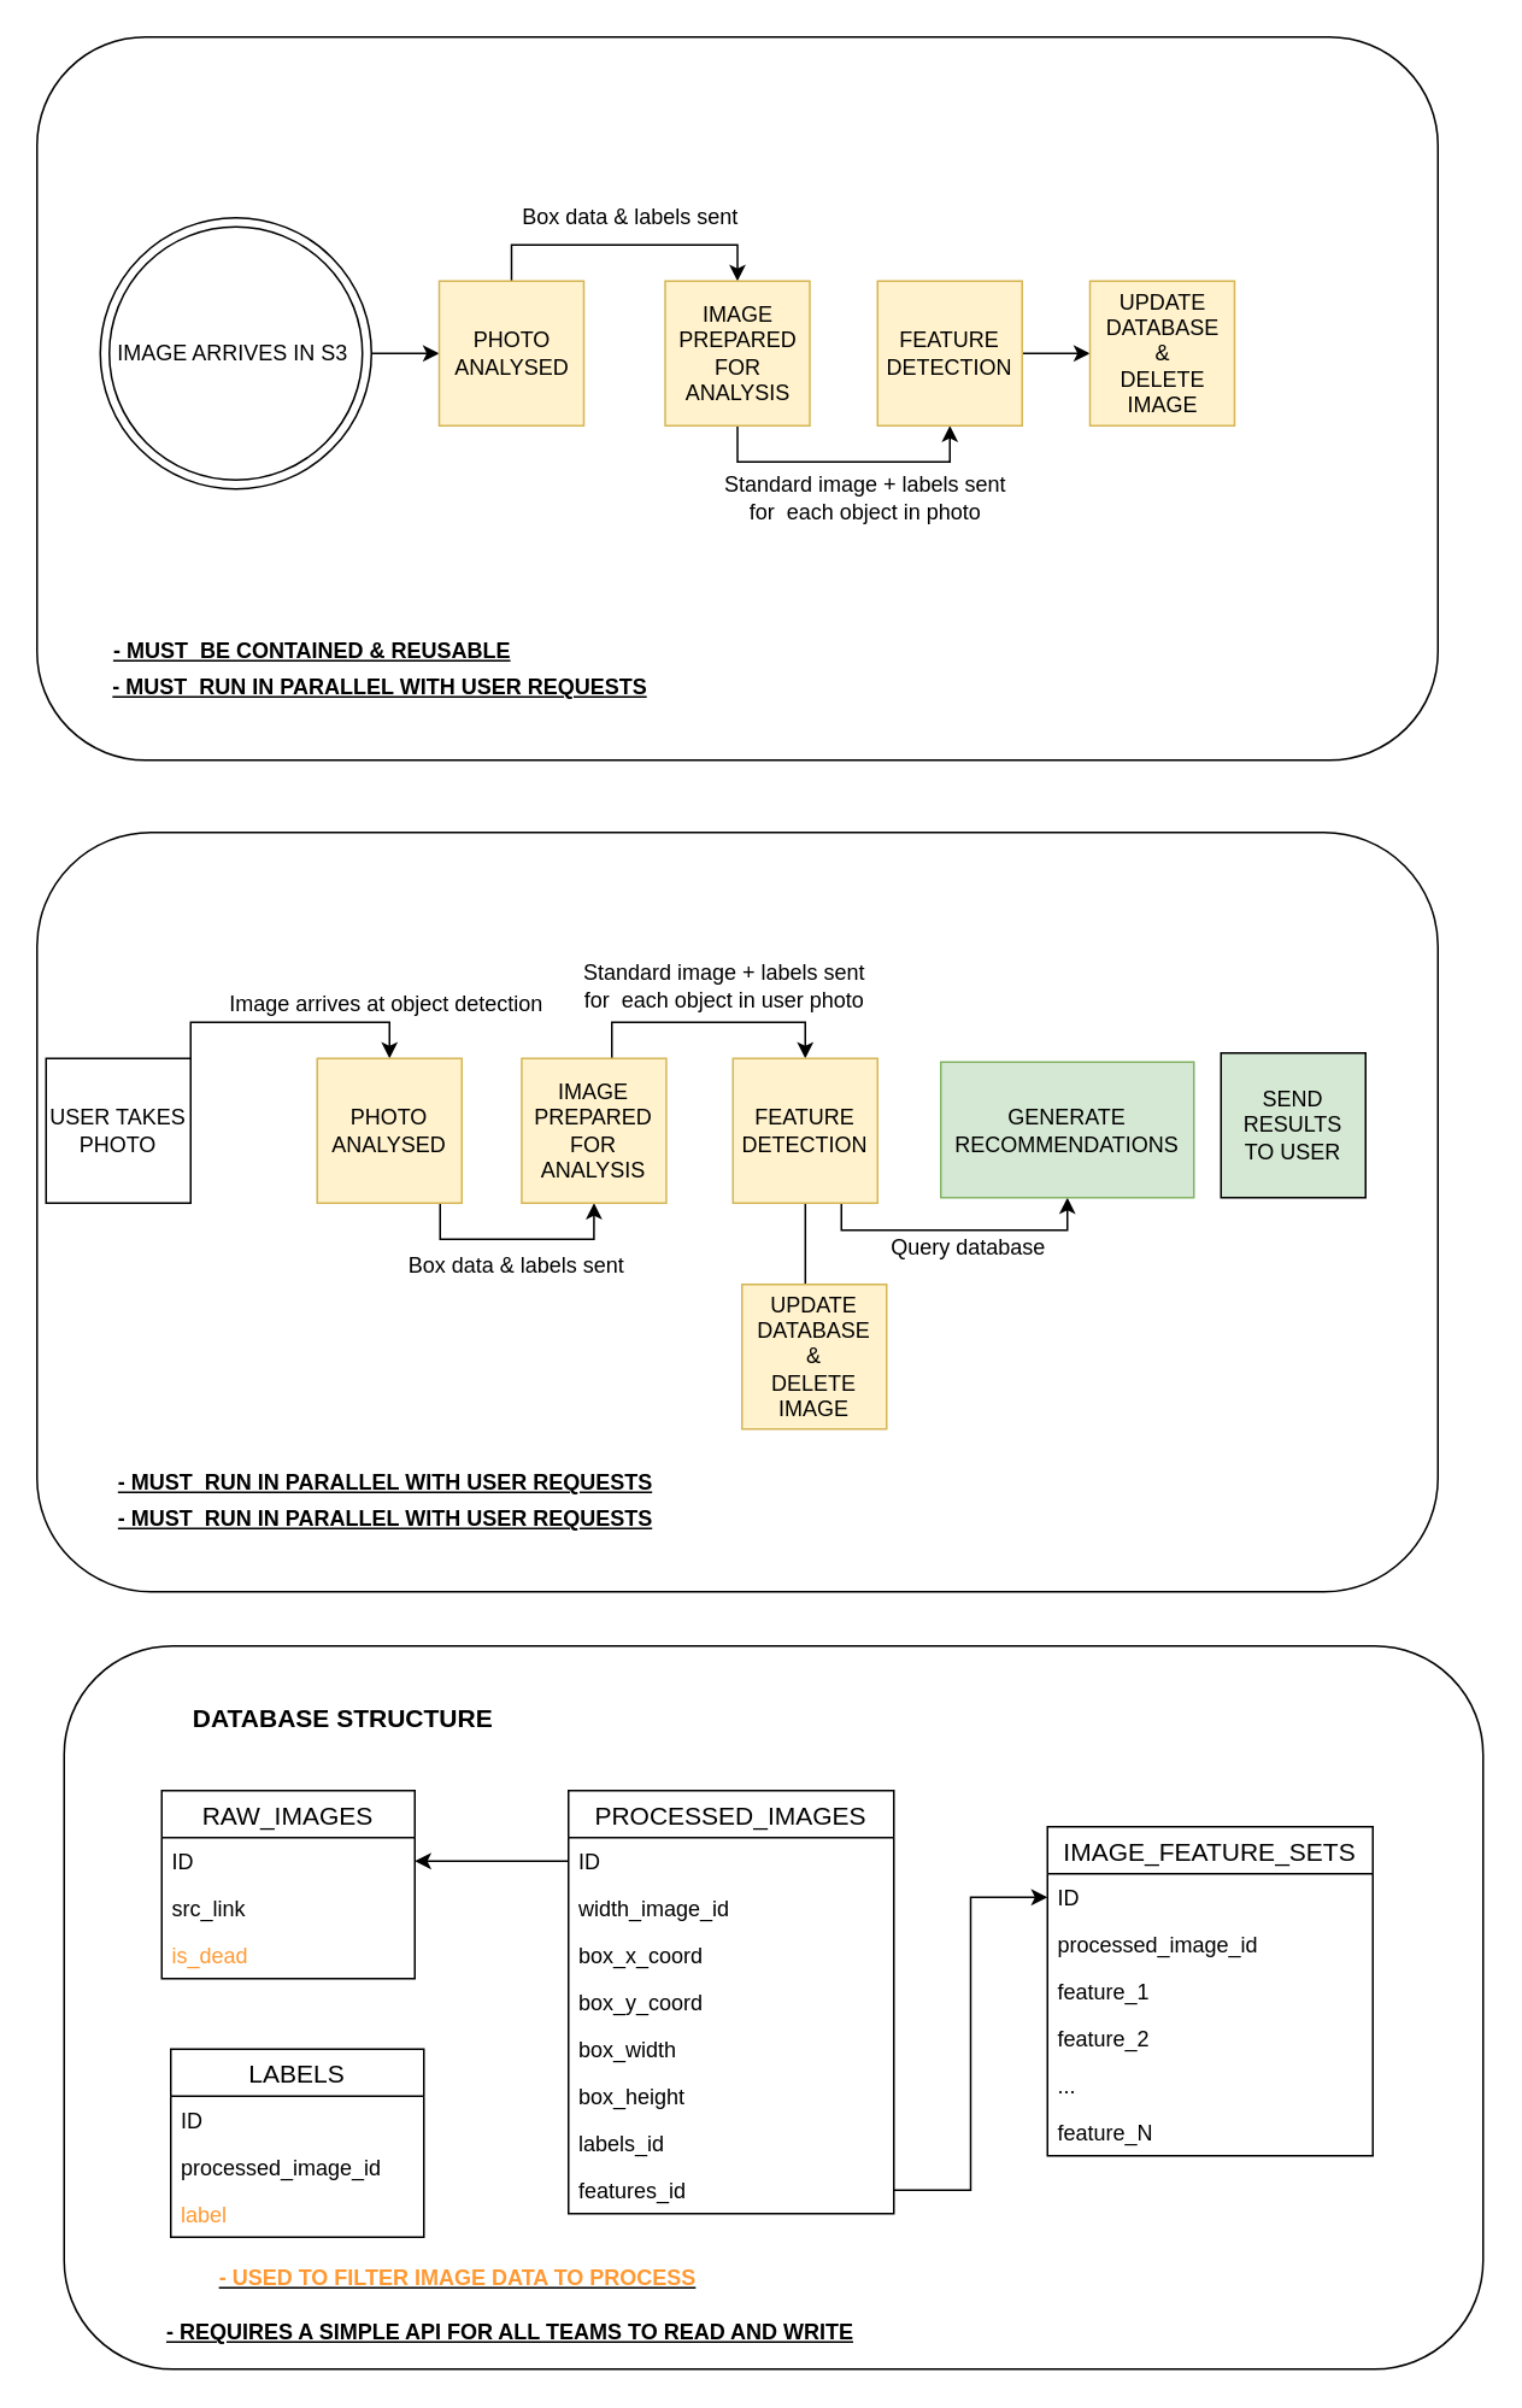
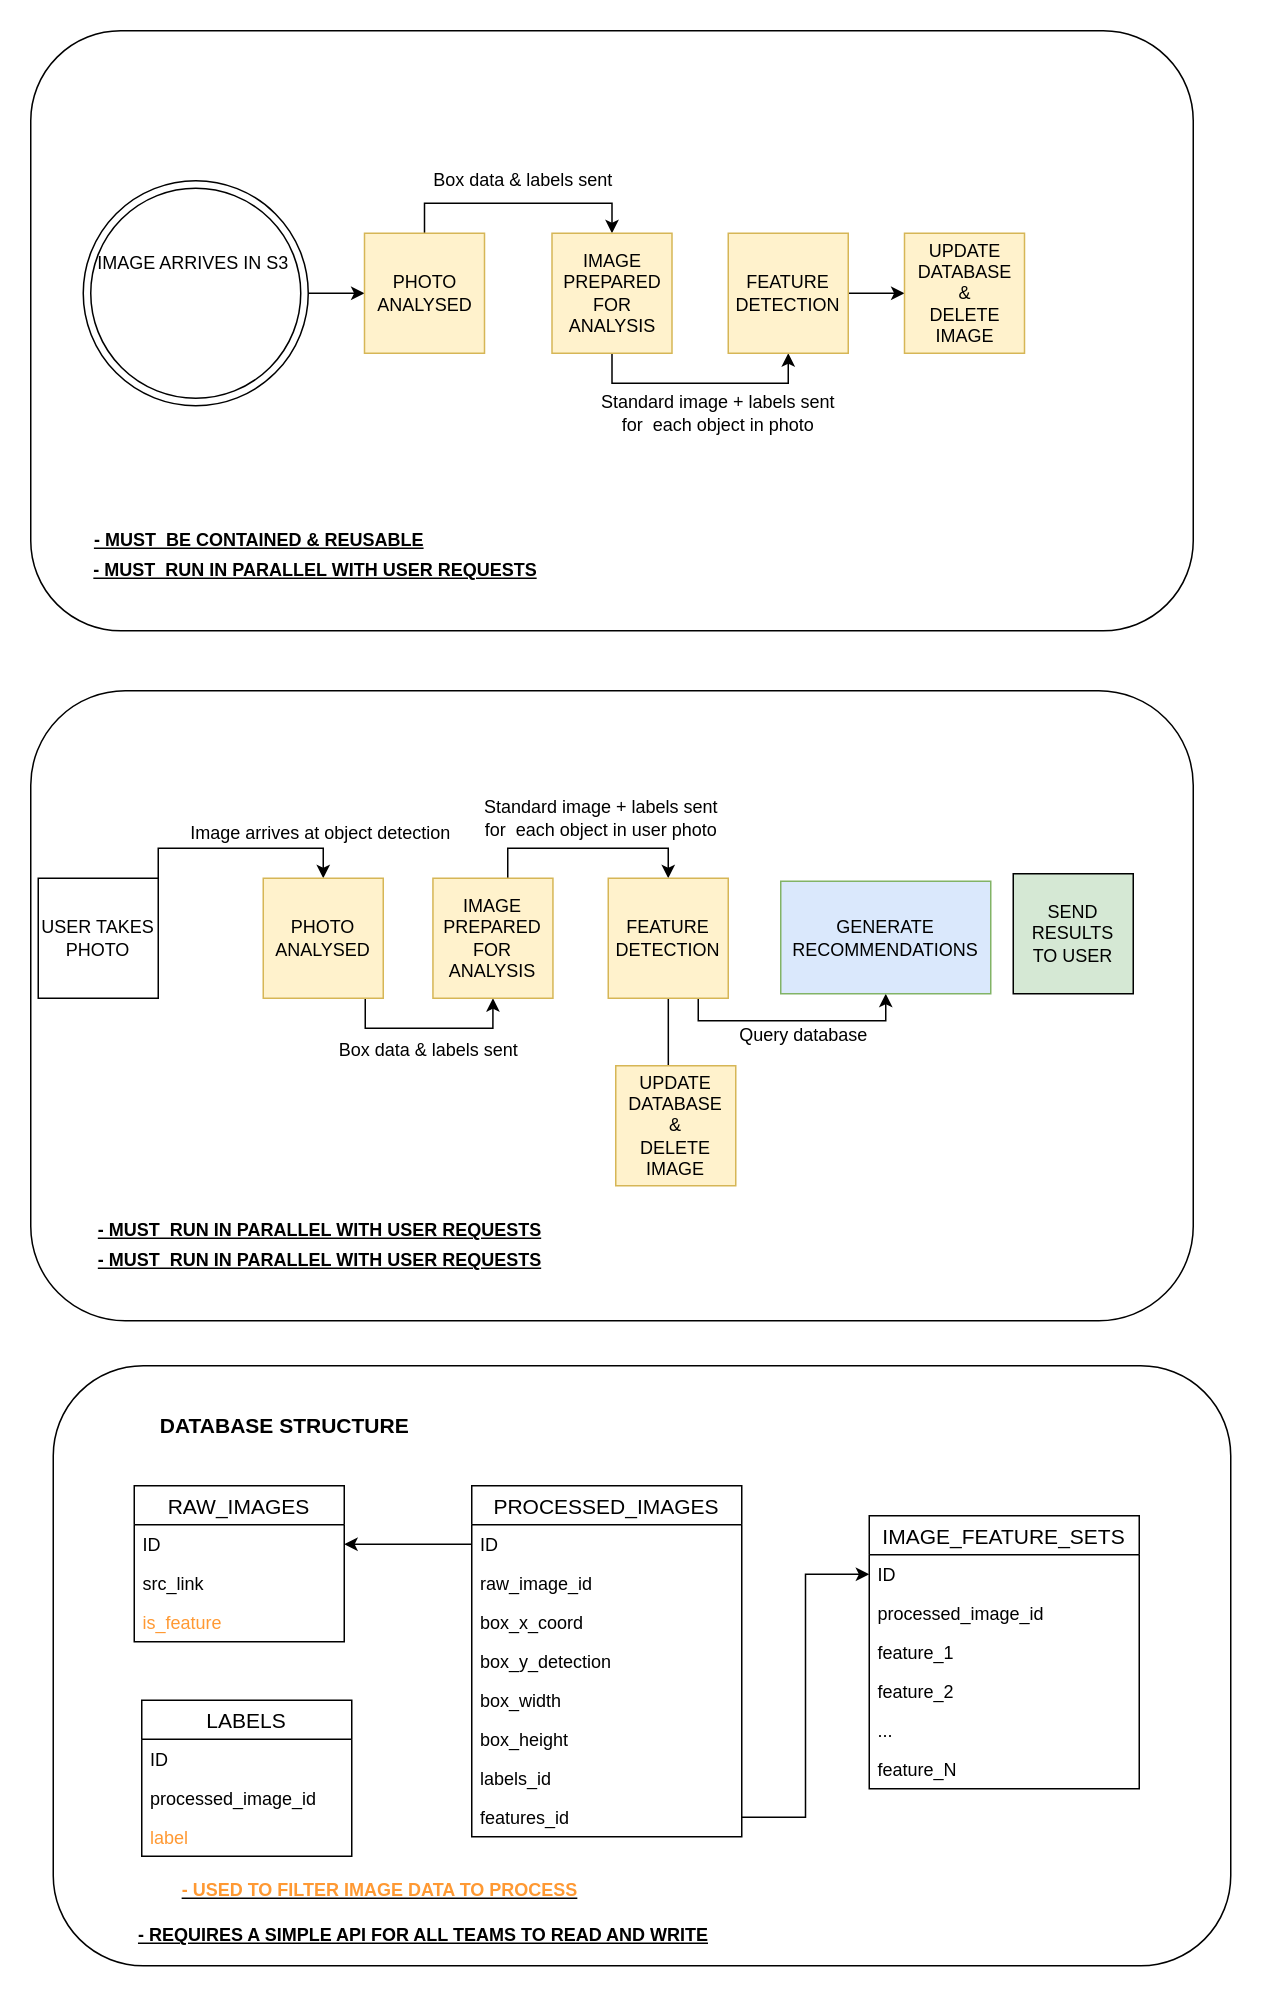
- <mxCell id="8" value="IMAGE ARRIVES IN S3" style="text;html=1;resizable=0;autosize=1;align=center;verticalAlign=middle;points=[];fillColor=none;strokeColor=none;rounded=0;" parent="1" vertex="1"><mxGeometry x="57.5" y="185" width="140" height="20" as="geometry" /></mxCell>
+ <mxCell id="8" value="IMAGE ARRIVES IN S3" style="text;html=1;resizable=0;autosize=1;align=center;verticalAlign=middle;points=[];fillColor=none;strokeColor=none;rounded=0;" parent="1" vertex="1"><mxGeometry x="57.5" y="165" width="140" height="20" as="geometry" /></mxCell>
- <mxCell id="32" value="GENERATE RECOMMENDATIONS" style="rounded=0;whiteSpace=wrap;html=1;fillColor=#d5e8d4;strokeColor=#82b366;" parent="1" vertex="1"><mxGeometry x="520" y="587" width="140" height="75" as="geometry" /></mxCell>
+ <mxCell id="32" value="GENERATE RECOMMENDATIONS" style="rounded=0;whiteSpace=wrap;html=1;fillColor=#dae8fc;strokeColor=#82b366;" parent="1" vertex="1"><mxGeometry x="520" y="587" width="140" height="75" as="geometry" /></mxCell>
- <mxCell id="50" value="width_image_id" style="text;strokeColor=none;fillColor=none;align=left;verticalAlign=top;spacingLeft=4;spacingRight=4;overflow=hidden;rotatable=0;points=[[0,0.5],[1,0.5]];portConstraint=eastwest;" parent="48" vertex="1"><mxGeometry y="52" width="180" height="26" as="geometry" /></mxCell>
+ <mxCell id="50" value="raw_image_id" style="text;strokeColor=none;fillColor=none;align=left;verticalAlign=top;spacingLeft=4;spacingRight=4;overflow=hidden;rotatable=0;points=[[0,0.5],[1,0.5]];portConstraint=eastwest;" parent="48" vertex="1"><mxGeometry y="52" width="180" height="26" as="geometry" /></mxCell>
- <mxCell id="40" value="is_dead" style="text;strokeColor=none;fillColor=none;align=left;verticalAlign=top;spacingLeft=4;spacingRight=4;overflow=hidden;rotatable=0;points=[[0,0.5],[1,0.5]];portConstraint=eastwest;fontColor=#FF9933;" parent="37" vertex="1"><mxGeometry y="78" width="140" height="26" as="geometry" /></mxCell>
+ <mxCell id="40" value="is_feature" style="text;strokeColor=none;fillColor=none;align=left;verticalAlign=top;spacingLeft=4;spacingRight=4;overflow=hidden;rotatable=0;points=[[0,0.5],[1,0.5]];portConstraint=eastwest;fontColor=#FF9933;" parent="37" vertex="1"><mxGeometry y="78" width="140" height="26" as="geometry" /></mxCell>
- <mxCell id="52" value="box_y_coord" style="text;strokeColor=none;fillColor=none;align=left;verticalAlign=top;spacingLeft=4;spacingRight=4;overflow=hidden;rotatable=0;points=[[0,0.5],[1,0.5]];portConstraint=eastwest;" parent="48" vertex="1"><mxGeometry y="104" width="180" height="26" as="geometry" /></mxCell>
+ <mxCell id="52" value="box_y_detection" style="text;strokeColor=none;fillColor=none;align=left;verticalAlign=top;spacingLeft=4;spacingRight=4;overflow=hidden;rotatable=0;points=[[0,0.5],[1,0.5]];portConstraint=eastwest;" parent="48" vertex="1"><mxGeometry y="104" width="180" height="26" as="geometry" /></mxCell>
